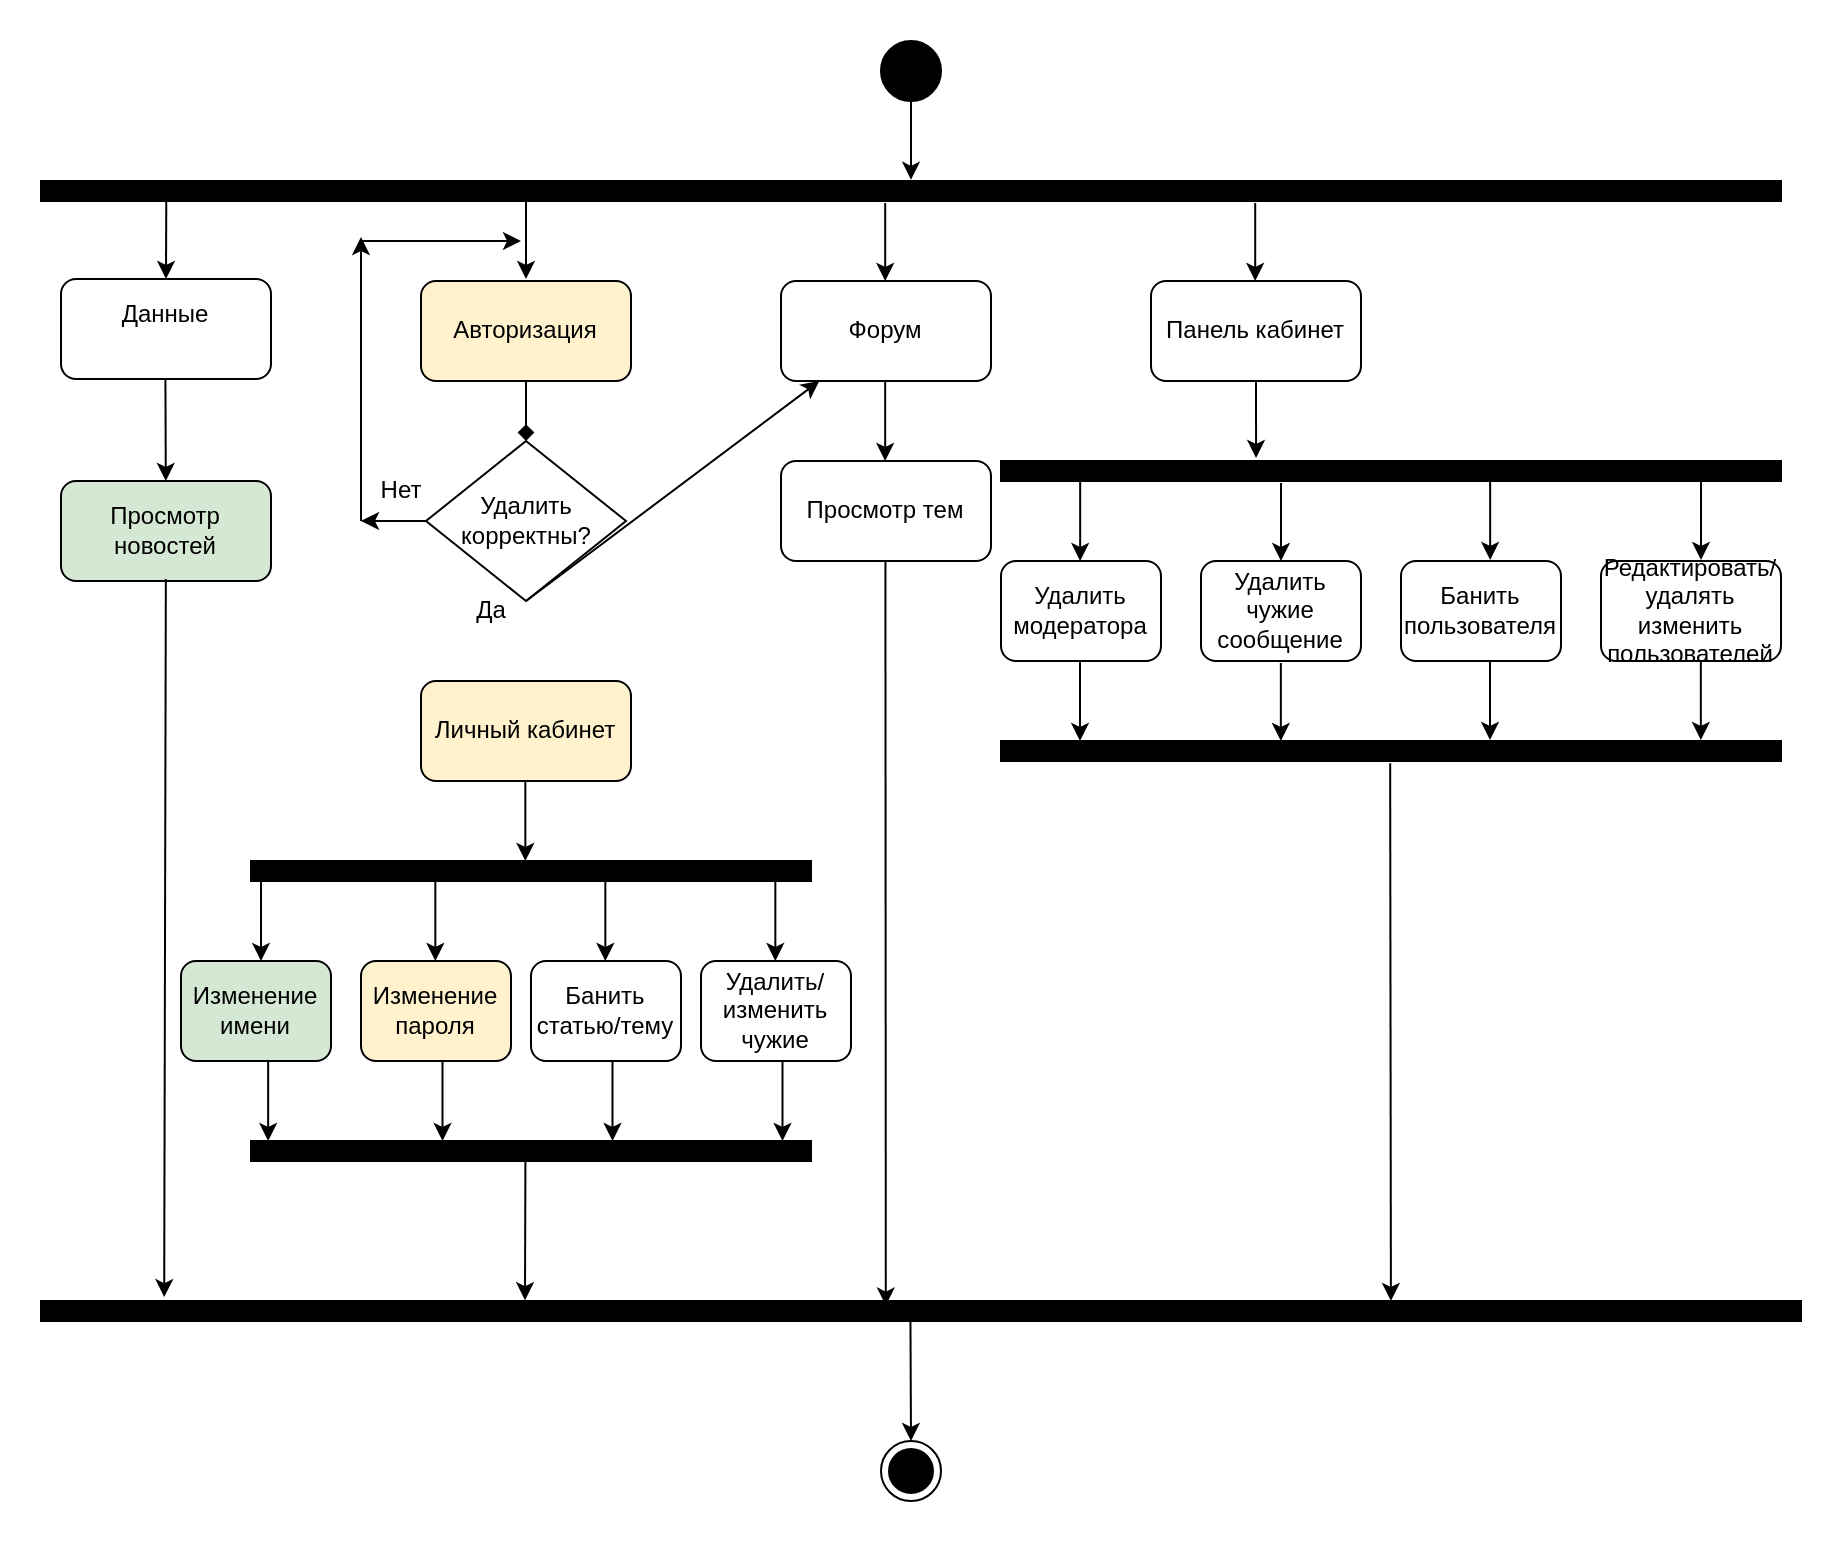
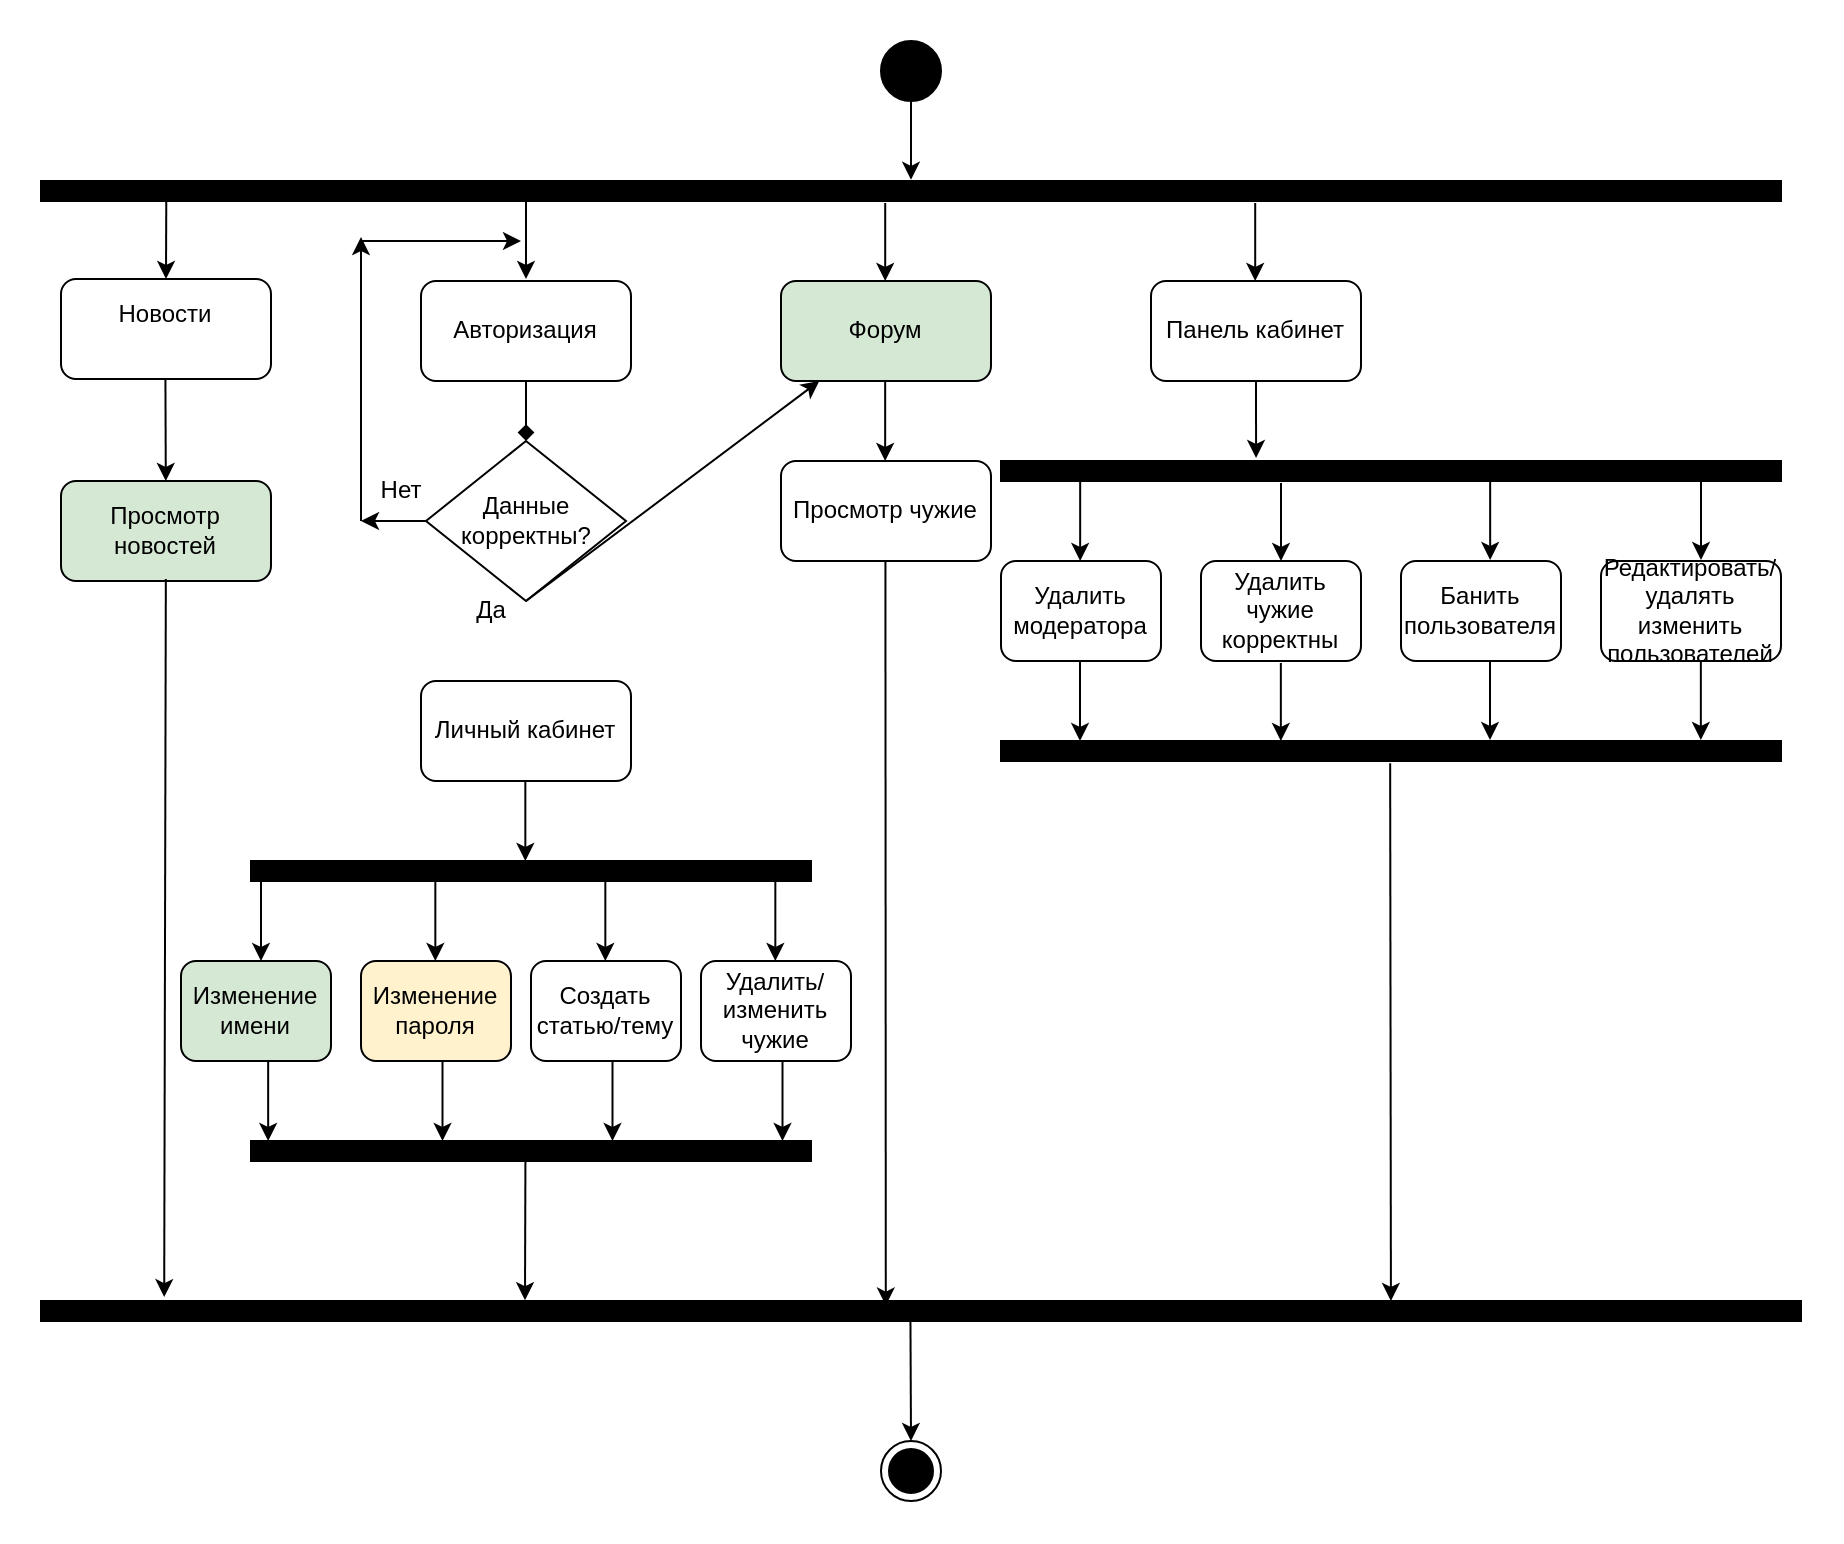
- <mxCell id="4" value="Данные&lt;div&gt;&lt;br&gt;&lt;/div&gt;" style="rounded=1;whiteSpace=wrap;html=1;" parent="1" vertex="1"><mxGeometry x="30" y="139" width="105" height="50" as="geometry" /></mxCell>
+ <mxCell id="4" value="Новости&lt;div&gt;&lt;br&gt;&lt;/div&gt;" style="rounded=1;whiteSpace=wrap;html=1;" parent="1" vertex="1"><mxGeometry x="30" y="139" width="105" height="50" as="geometry" /></mxCell>
- <mxCell id="8" value="Авторизация" style="rounded=1;whiteSpace=wrap;html=1;fillColor=#fff2cc;" parent="1" vertex="1"><mxGeometry x="210" y="140" width="105" height="50" as="geometry" /></mxCell>
+ <mxCell id="8" value="Авторизация" style="rounded=1;whiteSpace=wrap;html=1;" parent="1" vertex="1"><mxGeometry x="210" y="140" width="105" height="50" as="geometry" /></mxCell>
- <mxCell id="9" value="Форум" style="rounded=1;whiteSpace=wrap;html=1;" parent="1" vertex="1"><mxGeometry x="390" y="140" width="105" height="50" as="geometry" /></mxCell>
+ <mxCell id="9" value="Форум" style="rounded=1;whiteSpace=wrap;html=1;fillColor=#d5e8d4;" parent="1" vertex="1"><mxGeometry x="390" y="140" width="105" height="50" as="geometry" /></mxCell>
- <mxCell id="38" value="Просмотр тем" style="rounded=1;whiteSpace=wrap;html=1;" parent="1" vertex="1"><mxGeometry x="390" y="230" width="105" height="50" as="geometry" /></mxCell>
+ <mxCell id="38" value="Просмотр чужие" style="rounded=1;whiteSpace=wrap;html=1;" parent="1" vertex="1"><mxGeometry x="390" y="230" width="105" height="50" as="geometry" /></mxCell>
- <mxCell id="15" value="Удалить корректны?" style="rhombus;whiteSpace=wrap;html=1;" parent="1" vertex="1"><mxGeometry x="212.5" y="220" width="100" height="80" as="geometry" /></mxCell>
+ <mxCell id="15" value="Данные корректны?" style="rhombus;whiteSpace=wrap;html=1;" parent="1" vertex="1"><mxGeometry x="212.5" y="220" width="100" height="80" as="geometry" /></mxCell>
- <mxCell id="44" value="Удалить чужие сообщение" style="rounded=1;whiteSpace=wrap;html=1;" parent="1" vertex="1"><mxGeometry x="600" y="280" width="80" height="50" as="geometry" /></mxCell>
+ <mxCell id="44" value="Удалить чужие корректны" style="rounded=1;whiteSpace=wrap;html=1;" parent="1" vertex="1"><mxGeometry x="600" y="280" width="80" height="50" as="geometry" /></mxCell>
- <mxCell id="22" value="Личный кабинет" style="rounded=1;whiteSpace=wrap;html=1;fillColor=#fff2cc;" parent="1" vertex="1"><mxGeometry x="210" y="340" width="105" height="50" as="geometry" /></mxCell>
+ <mxCell id="22" value="Личный кабинет" style="rounded=1;whiteSpace=wrap;html=1;" parent="1" vertex="1"><mxGeometry x="210" y="340" width="105" height="50" as="geometry" /></mxCell>
- <mxCell id="29" value="Банить статью/тему" style="rounded=1;whiteSpace=wrap;html=1;" parent="1" vertex="1"><mxGeometry x="265" y="480" width="75" height="50" as="geometry" /></mxCell>
+ <mxCell id="29" value="Создать статью/тему" style="rounded=1;whiteSpace=wrap;html=1;" parent="1" vertex="1"><mxGeometry x="265" y="480" width="75" height="50" as="geometry" /></mxCell>
